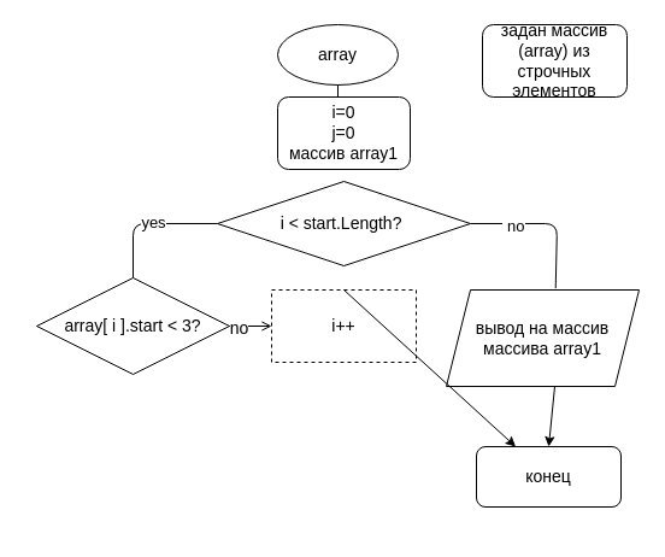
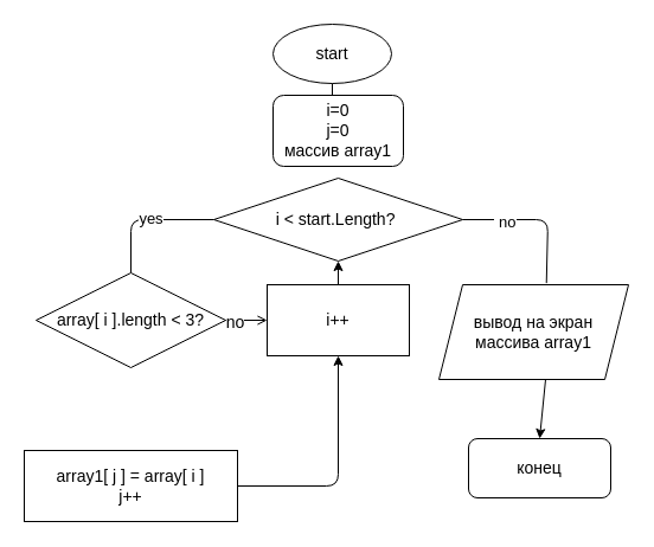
- <mxCell id="2" value="&lt;font style=&quot;font-size: 14px&quot;&gt;array&lt;/font&gt;" style="ellipse;whiteSpace=wrap;html=1;" vertex="1" parent="1"><mxGeometry x="230" y="20" width="100" height="50" as="geometry" /></mxCell>
+ <mxCell id="2" value="&lt;font style=&quot;font-size: 14px&quot;&gt;start&lt;/font&gt;" style="ellipse;whiteSpace=wrap;html=1;" vertex="1" parent="1"><mxGeometry x="230" y="20" width="100" height="50" as="geometry" /></mxCell>
- <mxCell id="3" value="&lt;font style=&quot;font-size: 14px&quot;&gt;задан массив (array) из строчных элементов&lt;/font&gt;" style="rounded=1;whiteSpace=wrap;html=1;" vertex="1" parent="1"><mxGeometry x="400" y="20" width="120" height="60" as="geometry" /></mxCell>
- <mxCell id="8" value="&lt;font style=&quot;font-size: 14px&quot;&gt;array[ i ].start &amp;lt; 3?&lt;/font&gt;" style="rhombus;whiteSpace=wrap;html=1;" vertex="1" parent="1"><mxGeometry x="30" y="230" width="160" height="80" as="geometry" /></mxCell>
+ <mxCell id="8" value="&lt;font style=&quot;font-size: 14px&quot;&gt;array[ i ].length &amp;lt; 3?&lt;/font&gt;" style="rhombus;whiteSpace=wrap;html=1;" vertex="1" parent="1"><mxGeometry x="30" y="230" width="160" height="80" as="geometry" /></mxCell>
- <mxCell id="11" value="&lt;font style=&quot;font-size: 14px&quot;&gt;i++&lt;/font&gt;" style="rounded=0;whiteSpace=wrap;html=1;dashed=1;" vertex="1" parent="1"><mxGeometry x="225" y="240" width="120" height="60" as="geometry" /></mxCell>
+ <mxCell id="11" value="&lt;font style=&quot;font-size: 14px&quot;&gt;i++&lt;/font&gt;" style="rounded=0;whiteSpace=wrap;html=1;" vertex="1" parent="1"><mxGeometry x="225" y="240" width="120" height="60" as="geometry" /></mxCell>
- <mxCell id="12" value="&lt;font style=&quot;font-size: 14px&quot;&gt;вывод на массив массива array1&lt;/font&gt;" style="shape=parallelogram;perimeter=parallelogramPerimeter;whiteSpace=wrap;html=1;fixedSize=1;" vertex="1" parent="1"><mxGeometry x="370" y="240" width="160" height="80" as="geometry" /></mxCell>
+ <mxCell id="12" value="&lt;font style=&quot;font-size: 14px&quot;&gt;вывод на экран массива array1&lt;/font&gt;" style="shape=parallelogram;perimeter=parallelogramPerimeter;whiteSpace=wrap;html=1;fixedSize=1;" vertex="1" parent="1"><mxGeometry x="370" y="240" width="160" height="80" as="geometry" /></mxCell>
- <mxCell id="15" value="" style="endArrow=classic;html=1;exitX=0.5;exitY=0;exitDx=0;exitDy=0;" edge="1" parent="1" source="11" target="10"><mxGeometry width="50" height="50" relative="1" as="geometry"><mxPoint x="230" y="240" as="sourcePoint" /><mxPoint x="280" y="230" as="targetPoint" /></mxGeometry></mxCell>
+ <mxCell id="15" value="" style="endArrow=classic;html=1;exitX=0.5;exitY=0;exitDx=0;exitDy=0;entryX=0.5;entryY=1;entryDx=0;entryDy=0;" edge="1" parent="1" source="11" target="5"><mxGeometry width="50" height="50" relative="1" as="geometry"><mxPoint x="230" y="240" as="sourcePoint" /><mxPoint x="280" y="230" as="targetPoint" /></mxGeometry></mxCell>
+ <mxCell id="21" value="" style="endArrow=classic;html=1;fontSize=13;exitX=1;exitY=0.5;exitDx=0;exitDy=0;entryX=0.5;entryY=1;entryDx=0;entryDy=0;" edge="1" parent="1" source="9" target="11"><mxGeometry width="50" height="50" relative="1" as="geometry"><mxPoint x="225" y="430" as="sourcePoint" /><mxPoint x="300" y="370" as="targetPoint" /><Array as="points"><mxPoint x="285" y="410" /></Array></mxGeometry></mxCell>
+ <mxCell id="9" value="&lt;font style=&quot;font-size: 14px&quot;&gt;array1[ j ] = array[ i ]&lt;br&gt;j++&lt;/font&gt;" style="rounded=0;whiteSpace=wrap;html=1;" vertex="1" parent="1"><mxGeometry x="20" y="380" width="180" height="60" as="geometry" /></mxCell>
